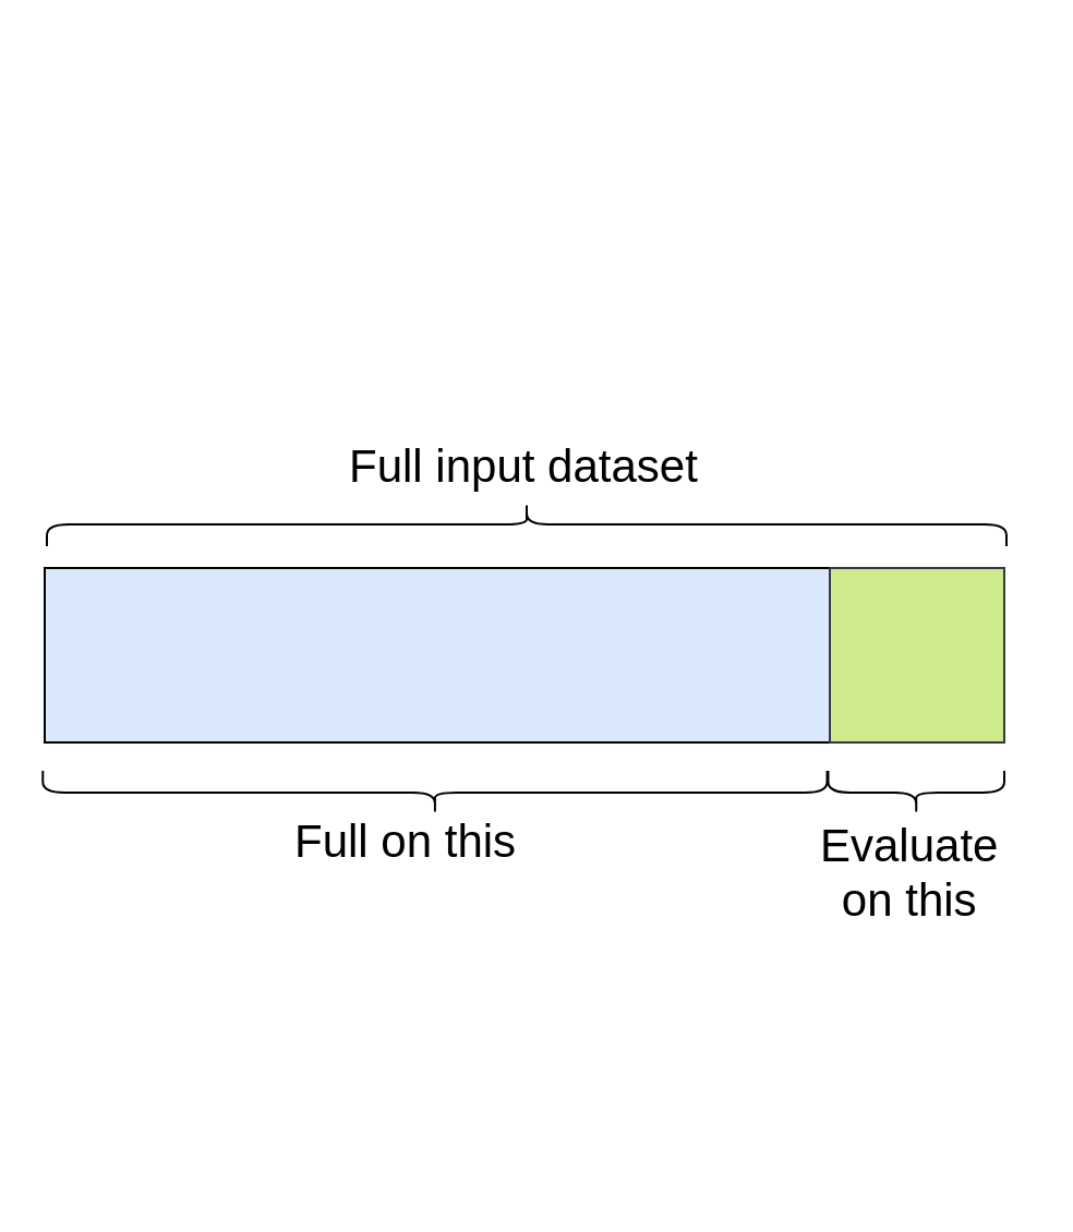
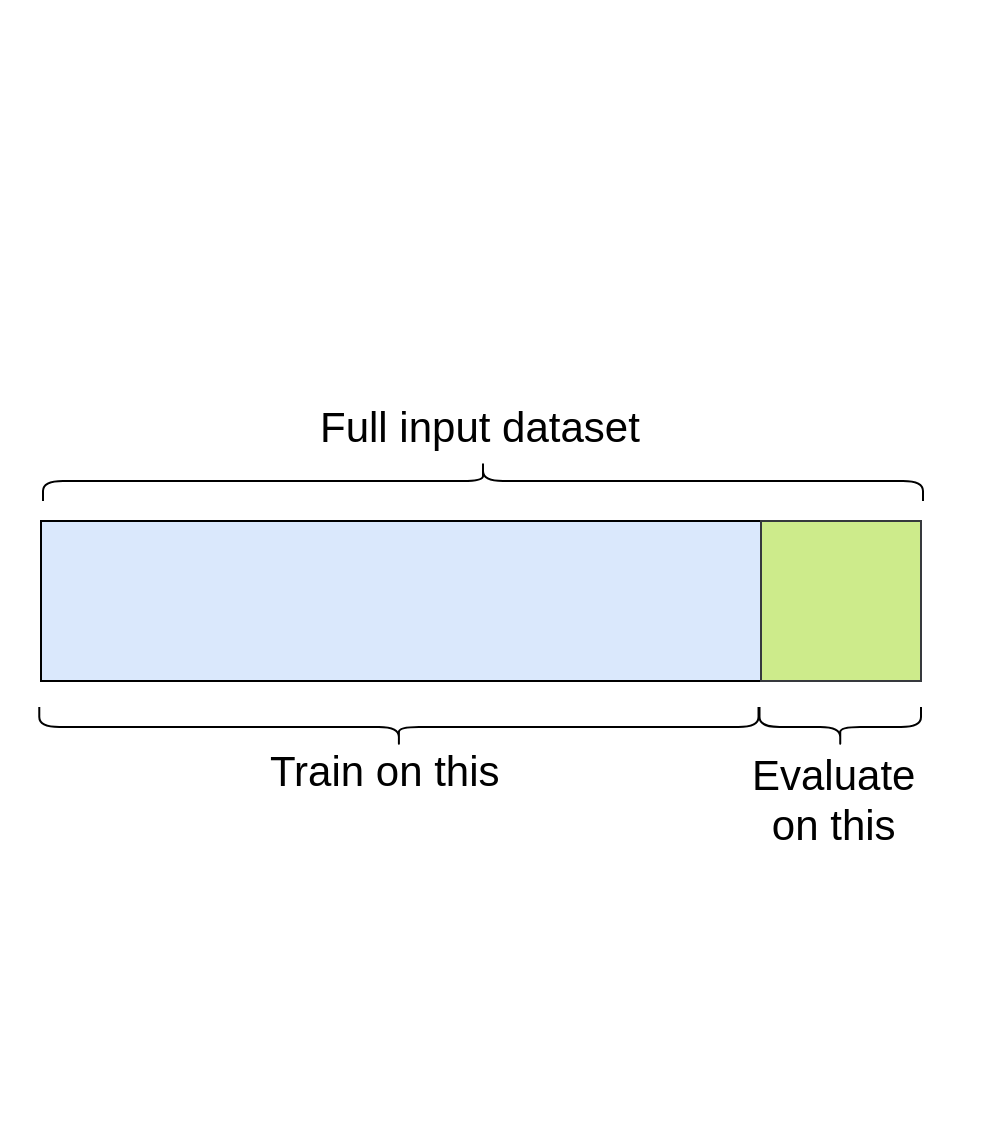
- <mxCell id="7" value="Full on this" style="text;align=left;verticalAlign=middle;spacingLeft=4;spacingRight=4;overflow=hidden;points=[[0,0.5],[1,0.5]];portConstraint=eastwest;rotatable=0;whiteSpace=wrap;html=1;fontSize=21;fontStyle=0" vertex="1" parent="1"><mxGeometry x="129.33" y="370" width="139.25" height="30" as="geometry" /></mxCell>
+ <mxCell id="7" value="Train on this" style="text;align=left;verticalAlign=middle;spacingLeft=4;spacingRight=4;overflow=hidden;points=[[0,0.5],[1,0.5]];portConstraint=eastwest;rotatable=0;whiteSpace=wrap;html=1;fontSize=21;fontStyle=0" vertex="1" parent="1"><mxGeometry x="129.33" y="370" width="139.25" height="30" as="geometry" /></mxCell>
